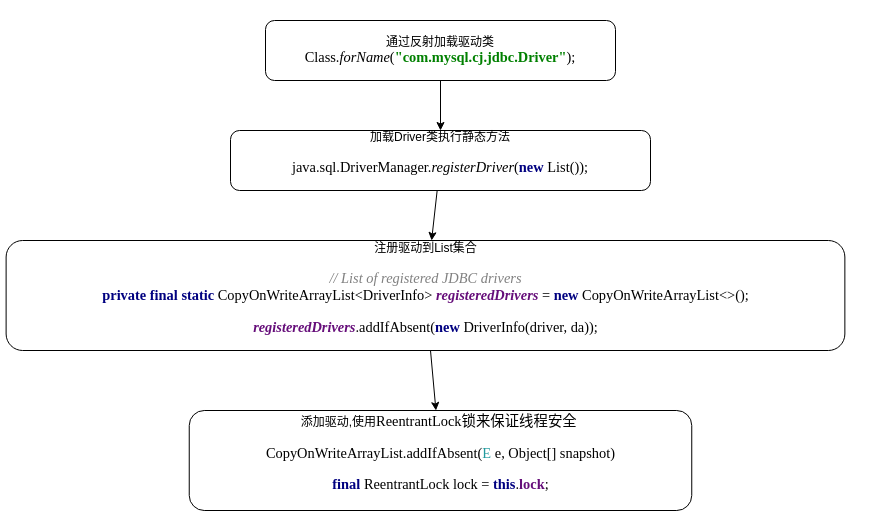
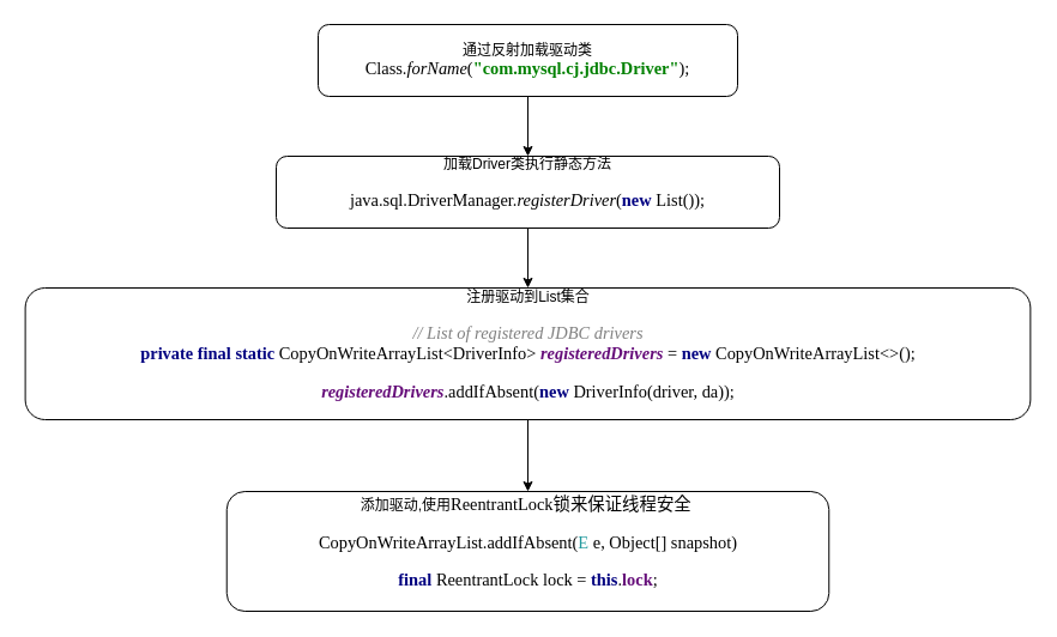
- <mxCell id="7" value="注册驱动到List集合&lt;br&gt;&lt;pre style=&quot;background-color: rgb(255 , 255 , 255) ; font-family: &amp;#34;consolas&amp;#34; ; font-size: 10.8pt&quot;&gt;&lt;span style=&quot;color: #808080 ; font-style: italic&quot;&gt;// List of registered JDBC drivers&lt;br&gt;&lt;/span&gt;&lt;span style=&quot;color: #000080 ; font-weight: bold&quot;&gt;private final static &lt;/span&gt;CopyOnWriteArrayList&amp;lt;DriverInfo&amp;gt; &lt;span style=&quot;color: #660e7a ; font-weight: bold ; font-style: italic&quot;&gt;registeredDrivers &lt;/span&gt;= &lt;span style=&quot;color: #000080 ; font-weight: bold&quot;&gt;new &lt;/span&gt;CopyOnWriteArrayList&amp;lt;&amp;gt;();&lt;/pre&gt;&lt;pre style=&quot;background-color: rgb(255 , 255 , 255) ; font-family: &amp;#34;consolas&amp;#34; ; font-size: 10.8pt&quot;&gt;&lt;span style=&quot;color: #660e7a ; font-weight: bold ; font-style: italic&quot;&gt;registeredDrivers&lt;/span&gt;.addIfAbsent(&lt;span style=&quot;color: #000080 ; font-weight: bold&quot;&gt;new &lt;/span&gt;DriverInfo(driver, da));&lt;/pre&gt;" style="whiteSpace=wrap;html=1;rounded=1;" vertex="1" parent="1"><mxGeometry x="5.62" y="240" width="838.75" height="110" as="geometry" /></mxCell>
+ <mxCell id="7" value="注册驱动到List集合&lt;br&gt;&lt;pre style=&quot;background-color: rgb(255 , 255 , 255) ; font-family: &amp;#34;consolas&amp;#34; ; font-size: 10.8pt&quot;&gt;&lt;span style=&quot;color: #808080 ; font-style: italic&quot;&gt;// List of registered JDBC drivers&lt;br&gt;&lt;/span&gt;&lt;span style=&quot;color: #000080 ; font-weight: bold&quot;&gt;private final static &lt;/span&gt;CopyOnWriteArrayList&amp;lt;DriverInfo&amp;gt; &lt;span style=&quot;color: #660e7a ; font-weight: bold ; font-style: italic&quot;&gt;registeredDrivers &lt;/span&gt;= &lt;span style=&quot;color: #000080 ; font-weight: bold&quot;&gt;new &lt;/span&gt;CopyOnWriteArrayList&amp;lt;&amp;gt;();&lt;/pre&gt;&lt;pre style=&quot;background-color: rgb(255 , 255 , 255) ; font-family: &amp;#34;consolas&amp;#34; ; font-size: 10.8pt&quot;&gt;&lt;span style=&quot;color: #660e7a ; font-weight: bold ; font-style: italic&quot;&gt;registeredDrivers&lt;/span&gt;.addIfAbsent(&lt;span style=&quot;color: #000080 ; font-weight: bold&quot;&gt;new &lt;/span&gt;DriverInfo(driver, da));&lt;/pre&gt;" style="whiteSpace=wrap;html=1;rounded=1;" vertex="1" parent="1"><mxGeometry x="20.62" y="240" width="838.75" height="110" as="geometry" /></mxCell>
